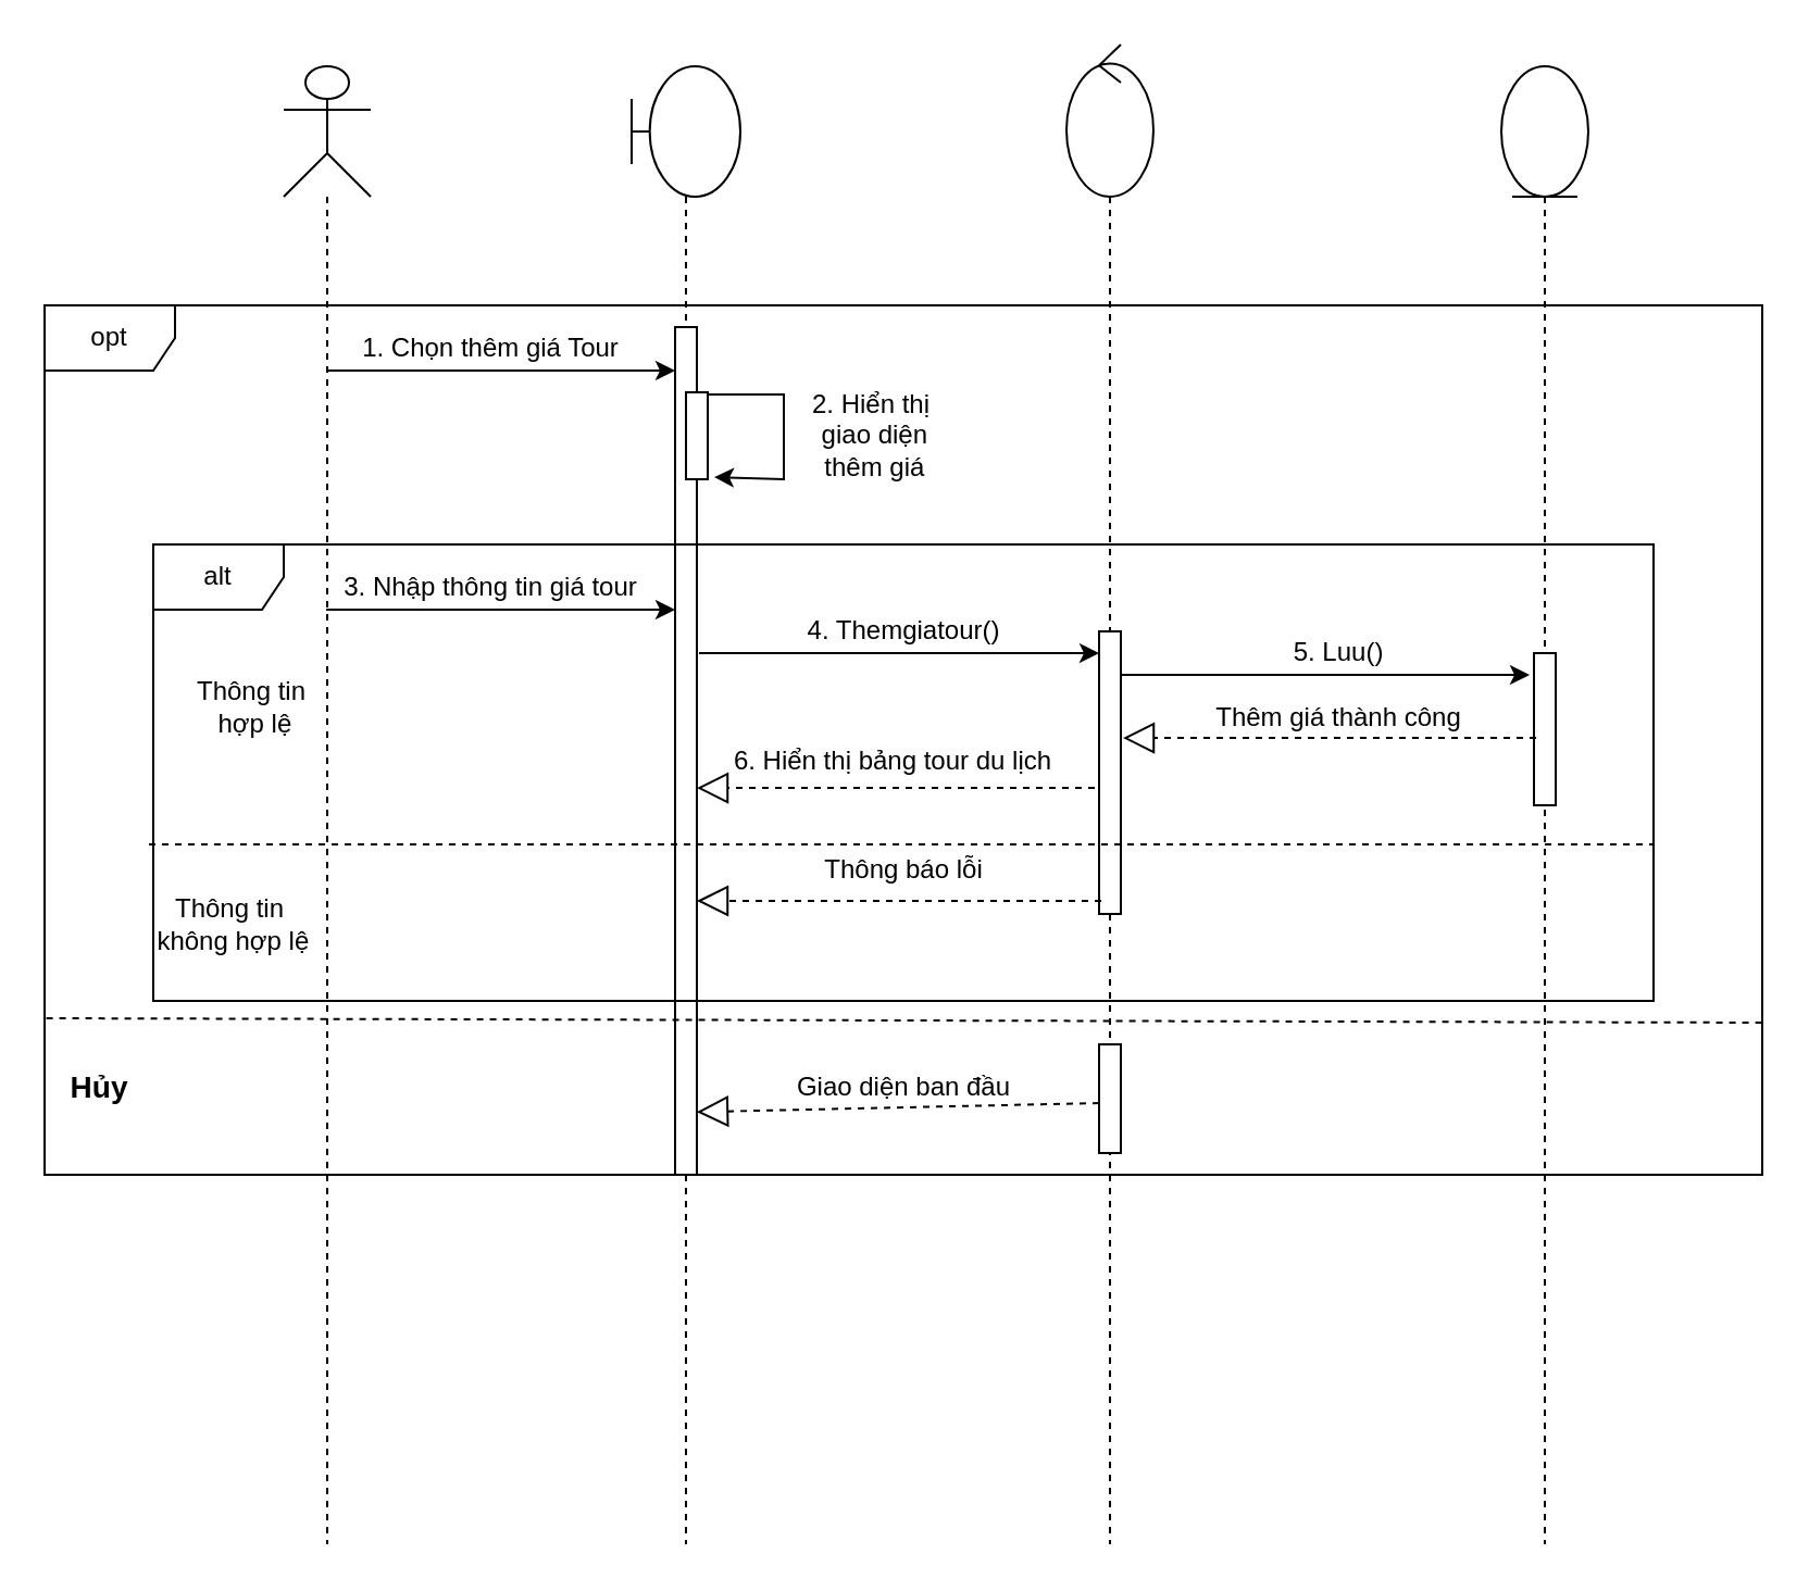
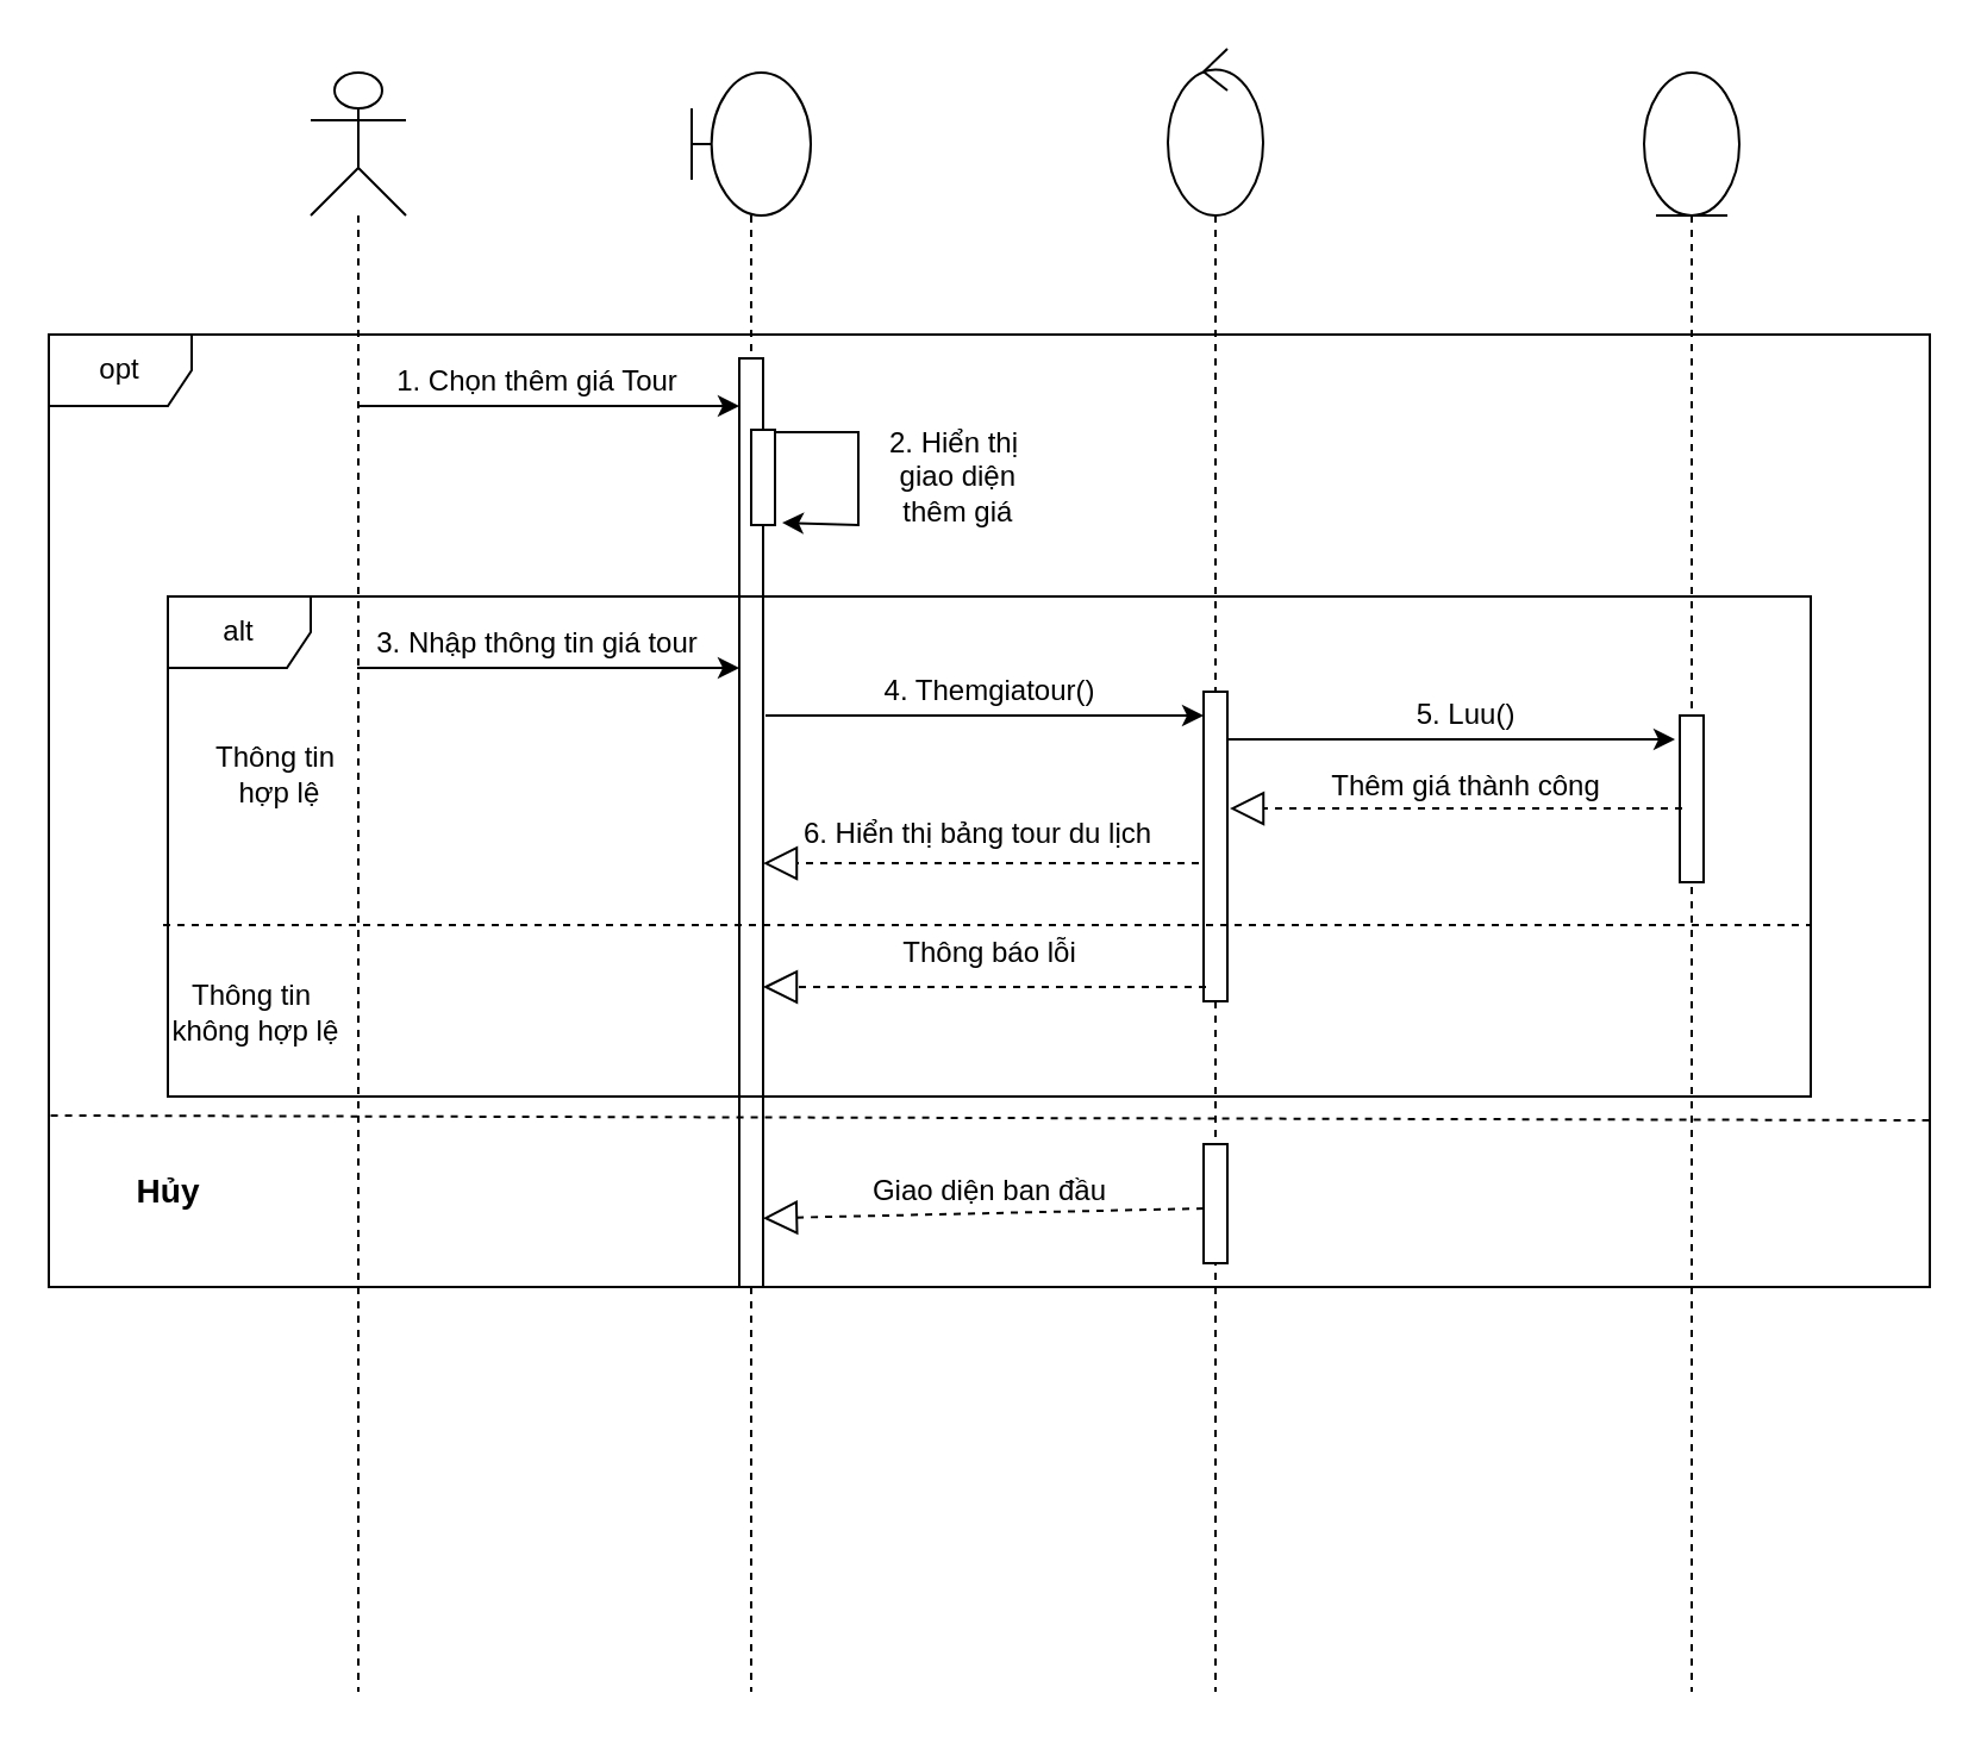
- <mxCell id="35" value="Hủy" style="text;html=1;align=center;verticalAlign=middle;resizable=0;points=[];autosize=1;strokeWidth=2;fontStyle=1;fontSize=14;" vertex="1" parent="1"><mxGeometry x="25" y="490" width="40" height="20" as="geometry" /></mxCell>
+ <mxCell id="35" value="Hủy" style="text;html=1;align=center;verticalAlign=middle;resizable=0;points=[];autosize=1;strokeWidth=2;fontStyle=1;fontSize=14;" vertex="1" parent="1"><mxGeometry x="50" y="490" width="40" height="20" as="geometry" /></mxCell>
